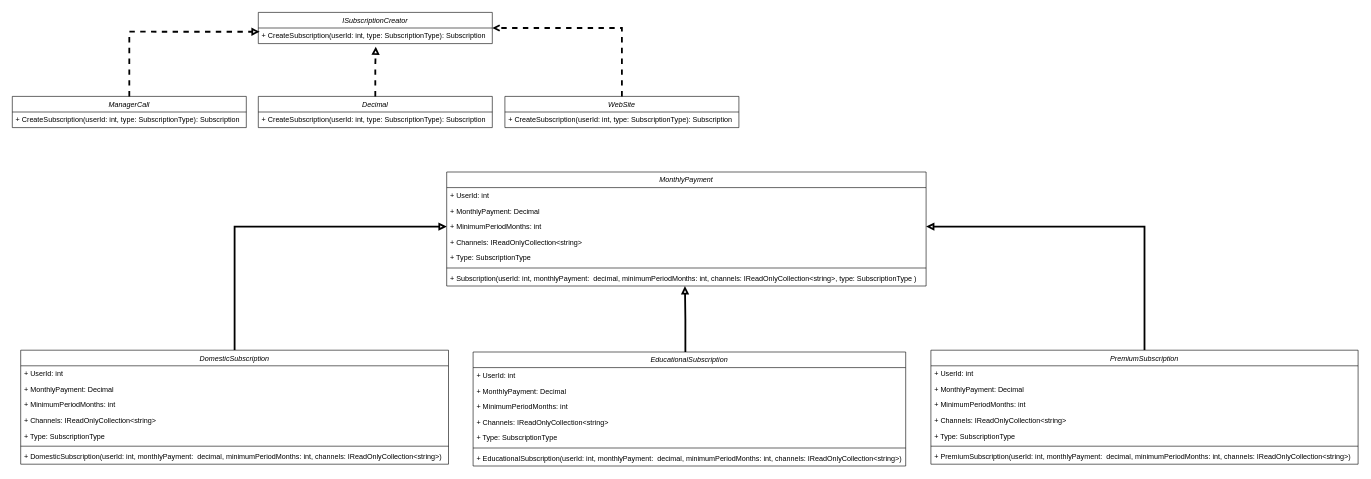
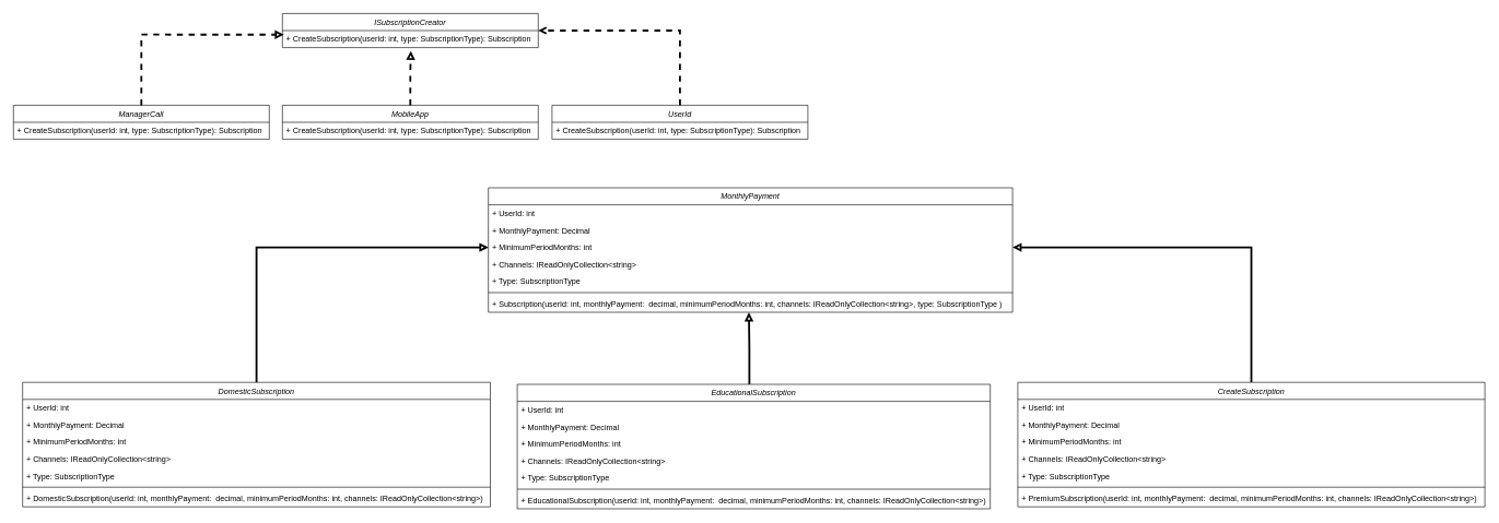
- <mxCell id="16" value="Decimal" style="swimlane;fontStyle=2;align=center;verticalAlign=top;childLayout=stackLayout;horizontal=1;startSize=26;horizontalStack=0;resizeParent=1;resizeLast=0;collapsible=1;marginBottom=0;rounded=0;shadow=0;strokeWidth=1;" parent="1" vertex="1"><mxGeometry x="430" y="160" width="390" height="52" as="geometry"><mxRectangle x="230" y="140" width="160" height="26" as="alternateBounds" /></mxGeometry></mxCell>
+ <mxCell id="16" value="MobileApp" style="swimlane;fontStyle=2;align=center;verticalAlign=top;childLayout=stackLayout;horizontal=1;startSize=26;horizontalStack=0;resizeParent=1;resizeLast=0;collapsible=1;marginBottom=0;rounded=0;shadow=0;strokeWidth=1;" parent="1" vertex="1"><mxGeometry x="430" y="160" width="390" height="52" as="geometry"><mxRectangle x="230" y="140" width="160" height="26" as="alternateBounds" /></mxGeometry></mxCell>
- <mxCell id="14" value="WebSite" style="swimlane;fontStyle=2;align=center;verticalAlign=top;childLayout=stackLayout;horizontal=1;startSize=26;horizontalStack=0;resizeParent=1;resizeLast=0;collapsible=1;marginBottom=0;rounded=0;shadow=0;strokeWidth=1;" parent="1" vertex="1"><mxGeometry x="841" y="160" width="390" height="52" as="geometry"><mxRectangle x="230" y="140" width="160" height="26" as="alternateBounds" /></mxGeometry></mxCell>
+ <mxCell id="14" value="UserId" style="swimlane;fontStyle=2;align=center;verticalAlign=top;childLayout=stackLayout;horizontal=1;startSize=26;horizontalStack=0;resizeParent=1;resizeLast=0;collapsible=1;marginBottom=0;rounded=0;shadow=0;strokeWidth=1;" parent="1" vertex="1"><mxGeometry x="841" y="160" width="390" height="52" as="geometry"><mxRectangle x="230" y="140" width="160" height="26" as="alternateBounds" /></mxGeometry></mxCell>
- <mxCell id="31" value="PremiumSubscription" style="swimlane;fontStyle=2;align=center;verticalAlign=top;childLayout=stackLayout;horizontal=1;startSize=26;horizontalStack=0;resizeParent=1;resizeLast=0;collapsible=1;marginBottom=0;rounded=0;shadow=0;strokeWidth=1;" parent="1" vertex="1"><mxGeometry x="1551" y="583" width="712" height="190" as="geometry"><mxRectangle x="230" y="140" width="160" height="26" as="alternateBounds" /></mxGeometry></mxCell>
+ <mxCell id="31" value="CreateSubscription" style="swimlane;fontStyle=2;align=center;verticalAlign=top;childLayout=stackLayout;horizontal=1;startSize=26;horizontalStack=0;resizeParent=1;resizeLast=0;collapsible=1;marginBottom=0;rounded=0;shadow=0;strokeWidth=1;" parent="1" vertex="1"><mxGeometry x="1551" y="583" width="712" height="190" as="geometry"><mxRectangle x="230" y="140" width="160" height="26" as="alternateBounds" /></mxGeometry></mxCell>
